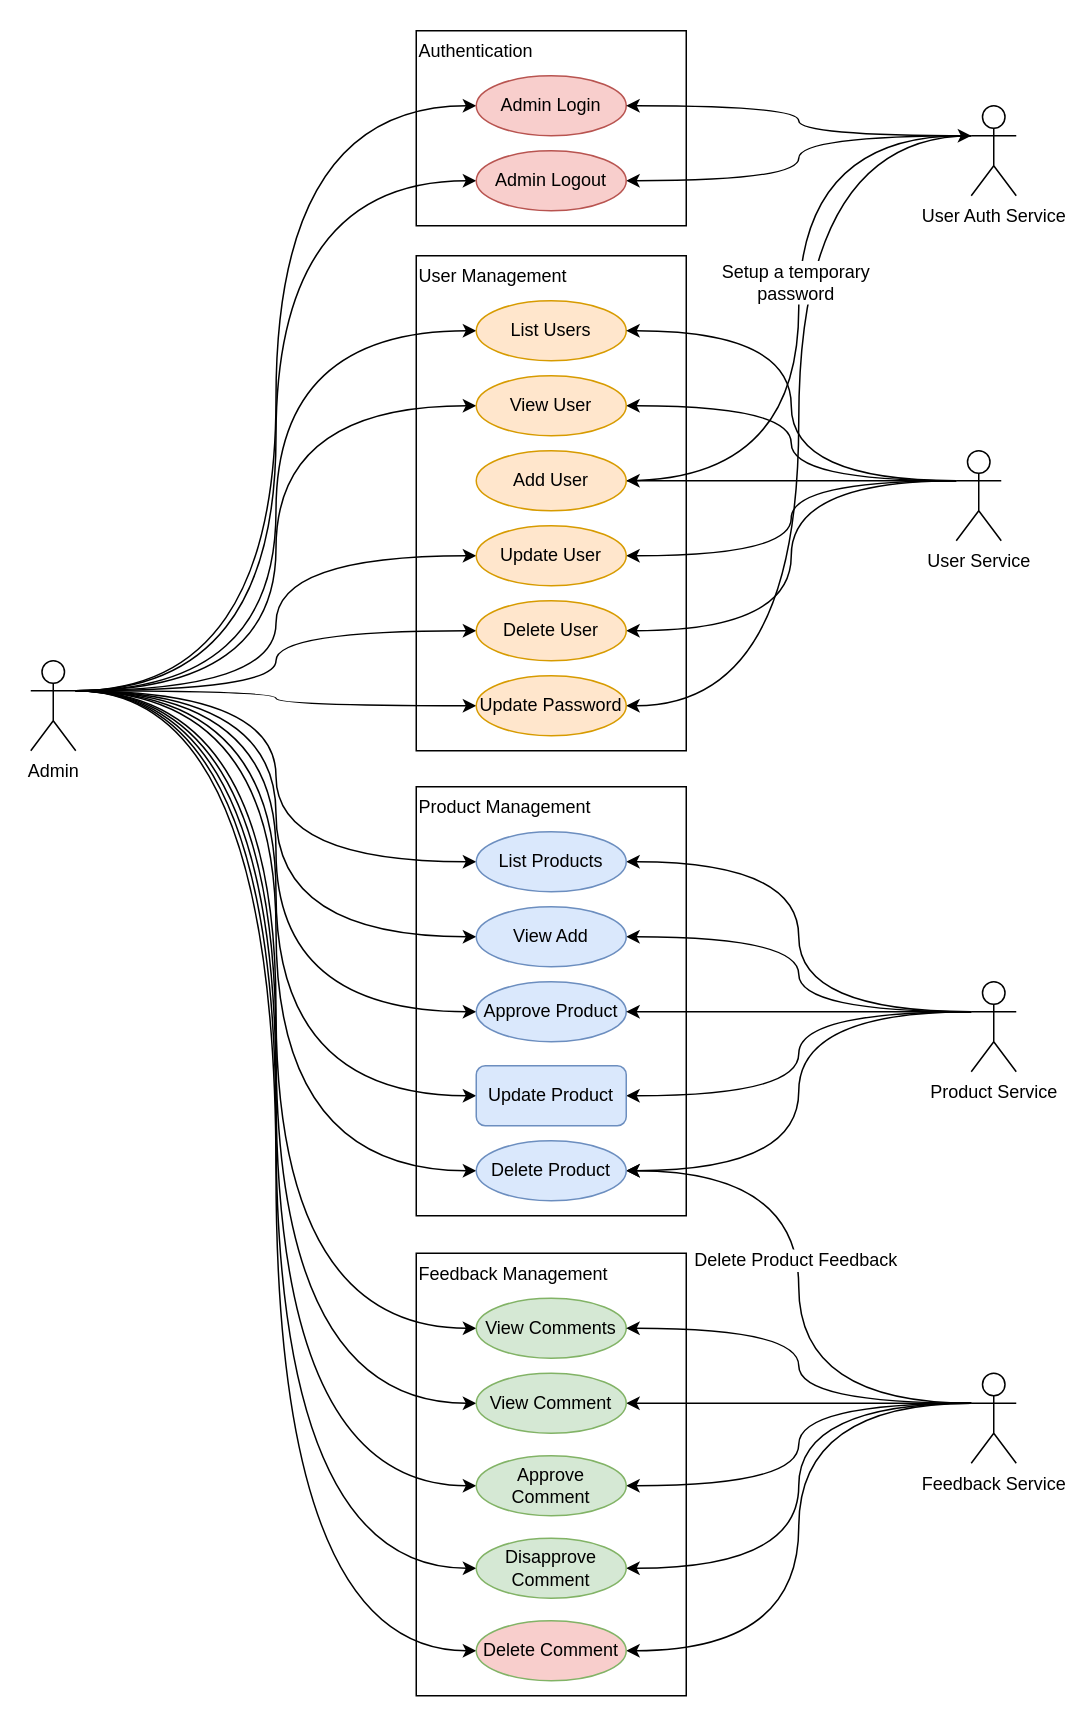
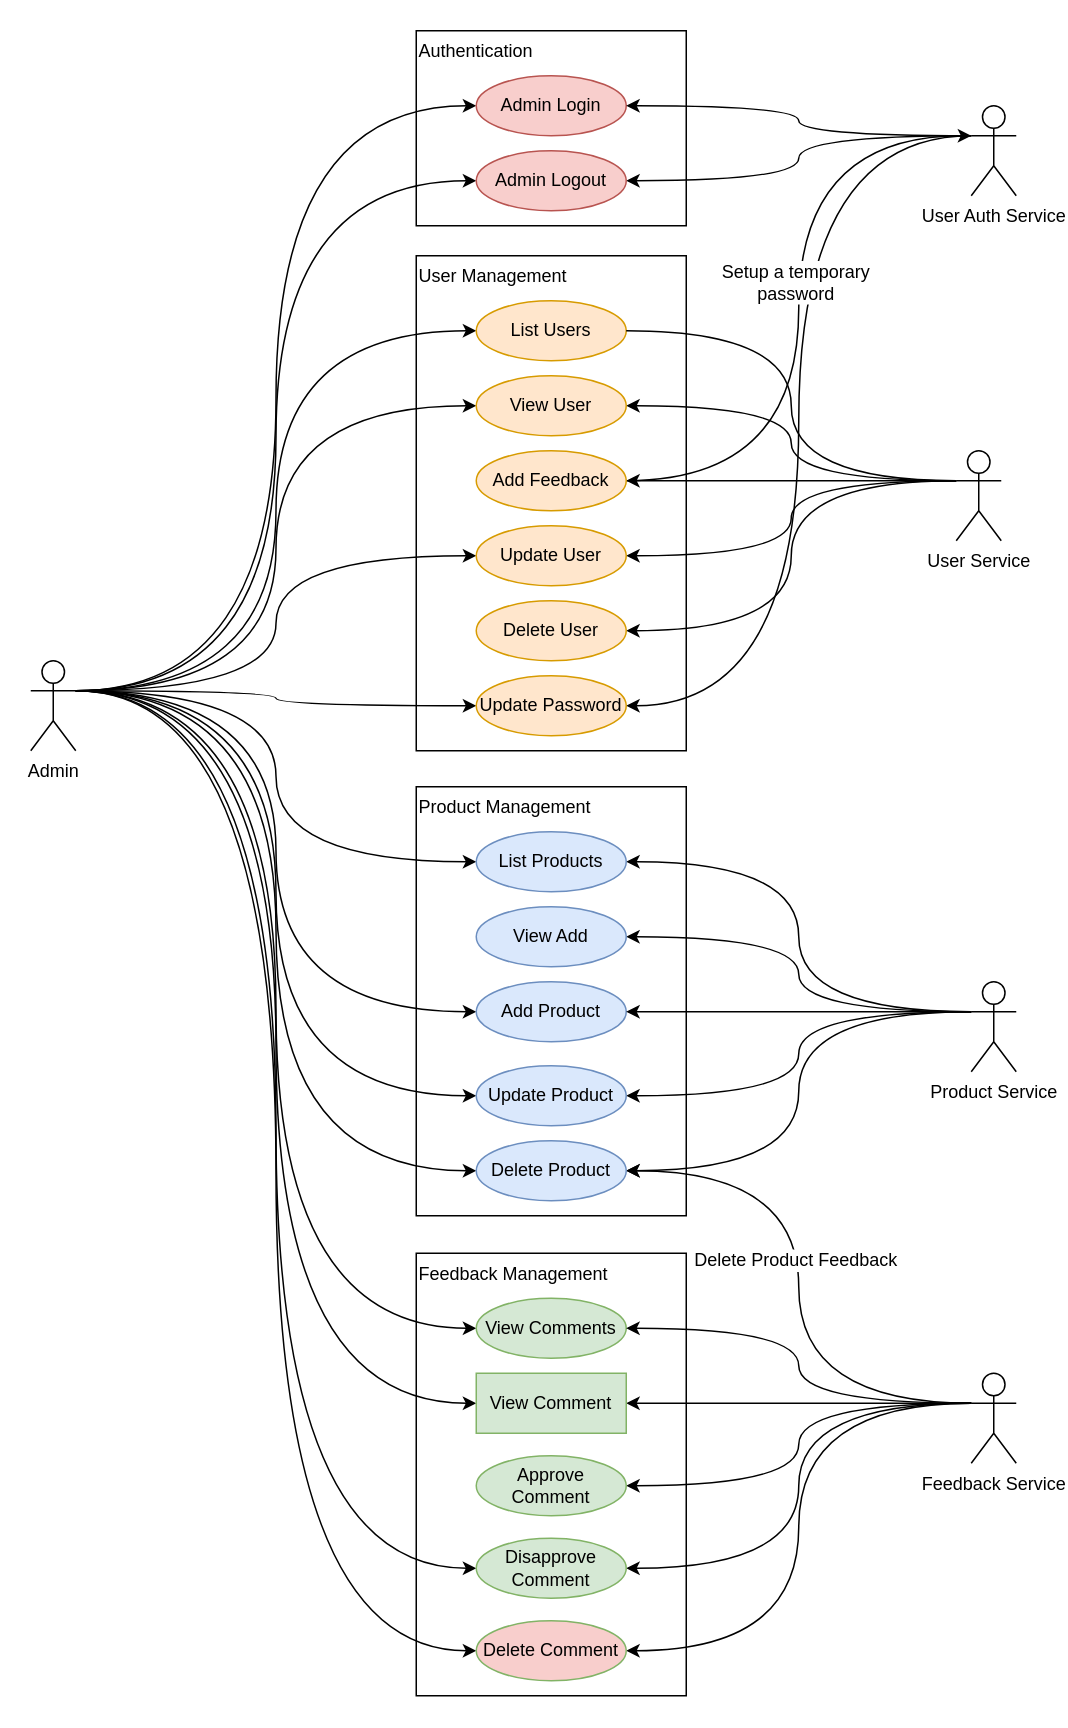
- <mxCell id="50" style="edgeStyle=orthogonalEdgeStyle;curved=1;orthogonalLoop=1;jettySize=auto;html=1;exitX=0;exitY=0.333;exitDx=0;exitDy=0;exitPerimeter=0;entryX=1;entryY=0.5;entryDx=0;entryDy=0;" parent="1" source="55" target="49" edge="1"><mxGeometry relative="1" as="geometry" /></mxCell>
+ <mxCell id="50" style="edgeStyle=orthogonalEdgeStyle;curved=1;orthogonalLoop=1;jettySize=auto;html=1;exitX=0;exitY=0.333;exitDx=0;exitDy=0;exitPerimeter=0;entryX=1;entryY=0.5;entryDx=0;entryDy=0;endArrow=none;" parent="1" source="55" target="49" edge="1"><mxGeometry relative="1" as="geometry" /></mxCell>
- <mxCell id="63" value="Add User" style="ellipse;whiteSpace=wrap;html=1;fillColor=#ffe6cc;strokeColor=#d79b00;" parent="1" vertex="1"><mxGeometry x="317" y="300" width="100" height="40" as="geometry" /></mxCell>
+ <mxCell id="63" value="Add Feedback" style="ellipse;whiteSpace=wrap;html=1;fillColor=#ffe6cc;strokeColor=#d79b00;" parent="1" vertex="1"><mxGeometry x="317" y="300" width="100" height="40" as="geometry" /></mxCell>
- <mxCell id="15" style="edgeStyle=orthogonalEdgeStyle;curved=1;orthogonalLoop=1;jettySize=auto;html=1;exitX=1;exitY=0.333;exitDx=0;exitDy=0;exitPerimeter=0;entryX=0;entryY=0.5;entryDx=0;entryDy=0;" parent="1" source="23" target="57" edge="1"><mxGeometry relative="1" as="geometry" /></mxCell>
- <mxCell id="17" style="edgeStyle=orthogonalEdgeStyle;curved=1;orthogonalLoop=1;jettySize=auto;html=1;exitX=1;exitY=0.333;exitDx=0;exitDy=0;exitPerimeter=0;entryX=0;entryY=0.5;entryDx=0;entryDy=0;" parent="1" source="23" target="59" edge="1"><mxGeometry relative="1" as="geometry" /></mxCell>
- <mxCell id="29" value="Approve Product" style="ellipse;whiteSpace=wrap;html=1;fillColor=#dae8fc;strokeColor=#6c8ebf;" parent="1" vertex="1"><mxGeometry x="317" y="654" width="100" height="40" as="geometry" /></mxCell>
+ <mxCell id="29" value="Add Product" style="ellipse;whiteSpace=wrap;html=1;fillColor=#dae8fc;strokeColor=#6c8ebf;" parent="1" vertex="1"><mxGeometry x="317" y="654" width="100" height="40" as="geometry" /></mxCell>
- <mxCell id="65" value="Update Product" style="whiteSpace=wrap;html=1;fillColor=#dae8fc;strokeColor=#6c8ebf;rounded=1;" parent="1" vertex="1"><mxGeometry x="317" y="710" width="100" height="40" as="geometry" /></mxCell>
+ <mxCell id="65" value="Update Product" style="ellipse;whiteSpace=wrap;html=1;fillColor=#dae8fc;strokeColor=#6c8ebf;" parent="1" vertex="1"><mxGeometry x="317" y="710" width="100" height="40" as="geometry" /></mxCell>
- <mxCell id="9" style="edgeStyle=orthogonalEdgeStyle;curved=1;orthogonalLoop=1;jettySize=auto;html=1;exitX=1;exitY=0.333;exitDx=0;exitDy=0;exitPerimeter=0;entryX=0;entryY=0.5;entryDx=0;entryDy=0;" parent="1" source="23" target="45" edge="1"><mxGeometry relative="1" as="geometry" /></mxCell>
- <mxCell id="66" value="View Comment" style="ellipse;whiteSpace=wrap;html=1;fillColor=#d5e8d4;strokeColor=#82b366;" vertex="1" parent="1"><mxGeometry x="317" y="915" width="100" height="40" as="geometry" /></mxCell>
+ <mxCell id="66" value="View Comment" style="whiteSpace=wrap;html=1;fillColor=#d5e8d4;strokeColor=#82b366;rounded=0;" vertex="1" parent="1"><mxGeometry x="317" y="915" width="100" height="40" as="geometry" /></mxCell>
